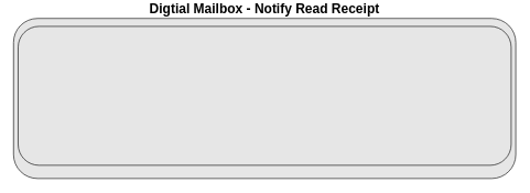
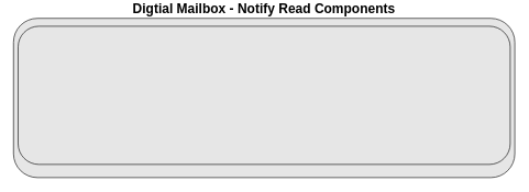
- <mxCell id="2" value="Digtial Mailbox - Notify Read Receipt" style="rounded=1;whiteSpace=wrap;html=1;labelPosition=center;verticalLabelPosition=top;align=center;verticalAlign=bottom;fontSize=20;labelBackgroundColor=none;fontColor=#000000;fontStyle=1;fillColor=#E6E6E6;strokeColor=#000000;" parent="1" vertex="1"><mxGeometry x="20" y="20" width="760" height="242" as="geometry" /></mxCell>
+ <mxCell id="2" value="Digtial Mailbox - Notify Read Components" style="rounded=1;whiteSpace=wrap;html=1;labelPosition=center;verticalLabelPosition=top;align=center;verticalAlign=bottom;fontSize=20;labelBackgroundColor=none;fontColor=#000000;fontStyle=1;fillColor=#E6E6E6;strokeColor=#000000;" parent="1" vertex="1"><mxGeometry x="20" y="20" width="760" height="242" as="geometry" /></mxCell>
